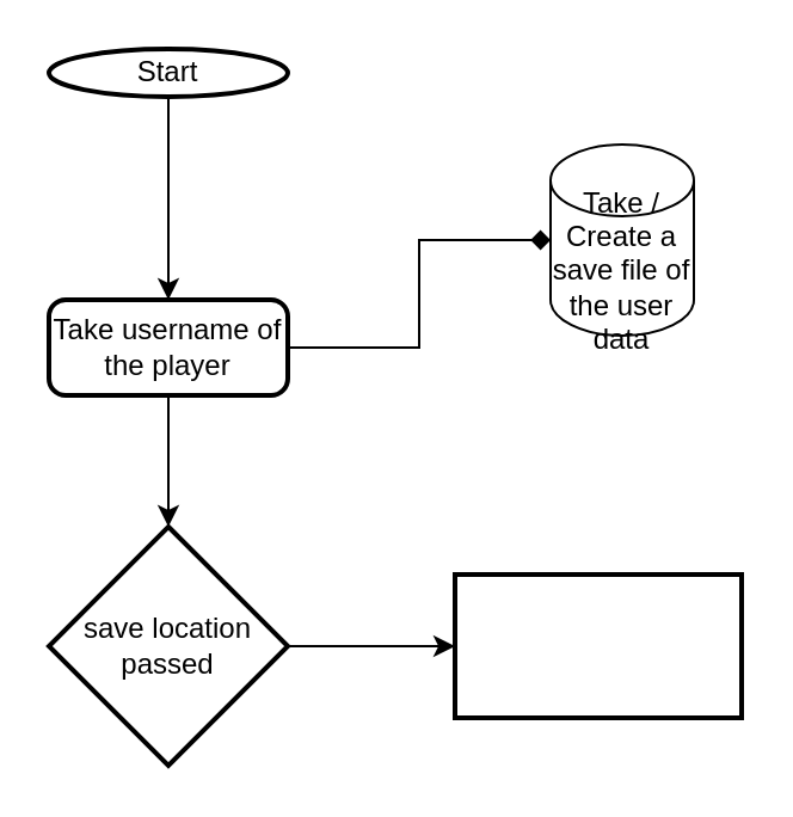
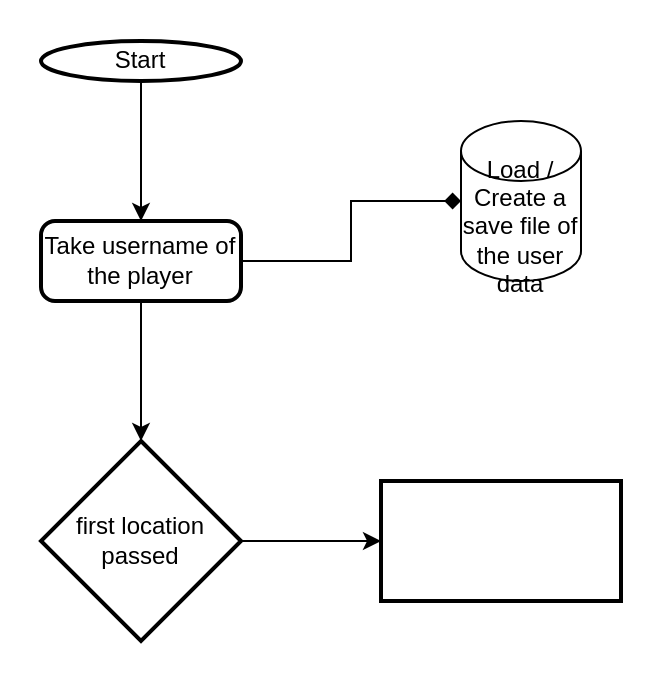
- <mxCell id="4" value="Take / Create a save file of the user data&lt;br&gt;" style="shape=cylinder3;whiteSpace=wrap;html=1;boundedLbl=1;backgroundOutline=1;size=15;" vertex="1" parent="1"><mxGeometry x="230" y="60" width="60" height="80" as="geometry" /></mxCell>
+ <mxCell id="4" value="Load / Create a save file of the user data&lt;br&gt;" style="shape=cylinder3;whiteSpace=wrap;html=1;boundedLbl=1;backgroundOutline=1;size=15;" vertex="1" parent="1"><mxGeometry x="230" y="60" width="60" height="80" as="geometry" /></mxCell>
- <mxCell id="7" value="Take username of the player" style="rounded=1;whiteSpace=wrap;html=1;absoluteArcSize=1;arcSize=14;strokeWidth=2;" vertex="1" parent="1"><mxGeometry x="20" y="125" width="100" height="40" as="geometry" /></mxCell>
+ <mxCell id="7" value="Take username of the player" style="rounded=1;whiteSpace=wrap;html=1;absoluteArcSize=1;arcSize=14;strokeWidth=2;" vertex="1" parent="1"><mxGeometry x="20" y="110" width="100" height="40" as="geometry" /></mxCell>
- <mxCell id="9" value="save location passed" style="strokeWidth=2;html=1;shape=mxgraph.flowchart.decision;whiteSpace=wrap;" vertex="1" parent="1"><mxGeometry x="20" y="220" width="100" height="100" as="geometry" /></mxCell>
+ <mxCell id="9" value="first location passed" style="strokeWidth=2;html=1;shape=mxgraph.flowchart.decision;whiteSpace=wrap;" vertex="1" parent="1"><mxGeometry x="20" y="220" width="100" height="100" as="geometry" /></mxCell>
